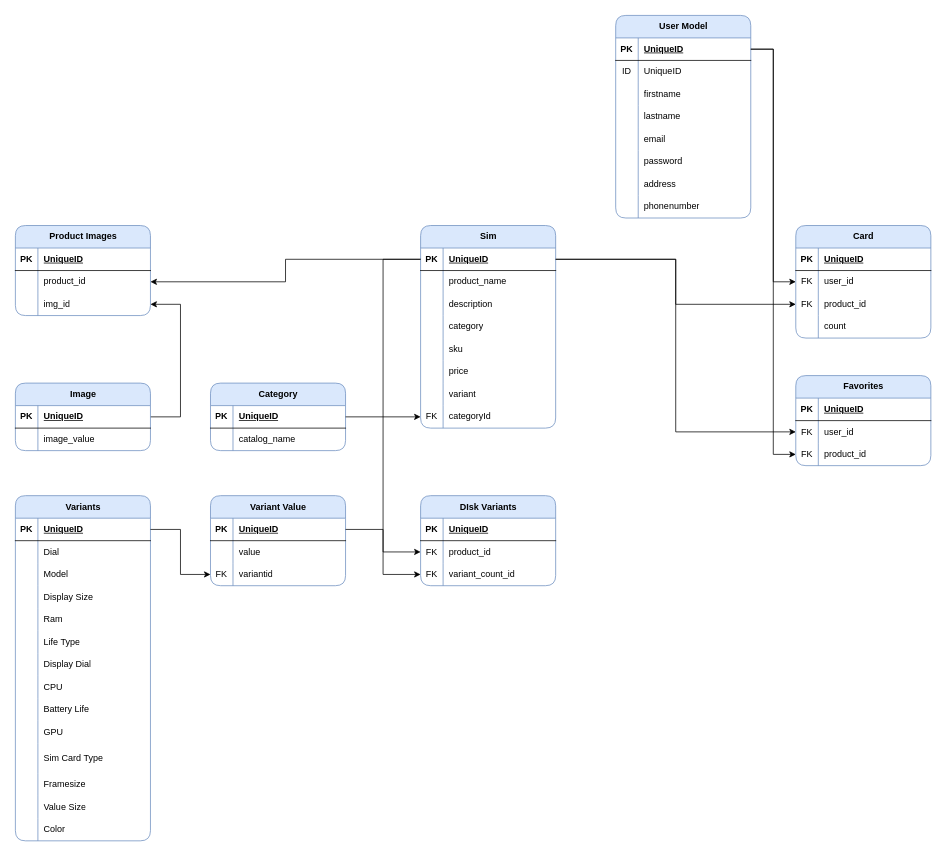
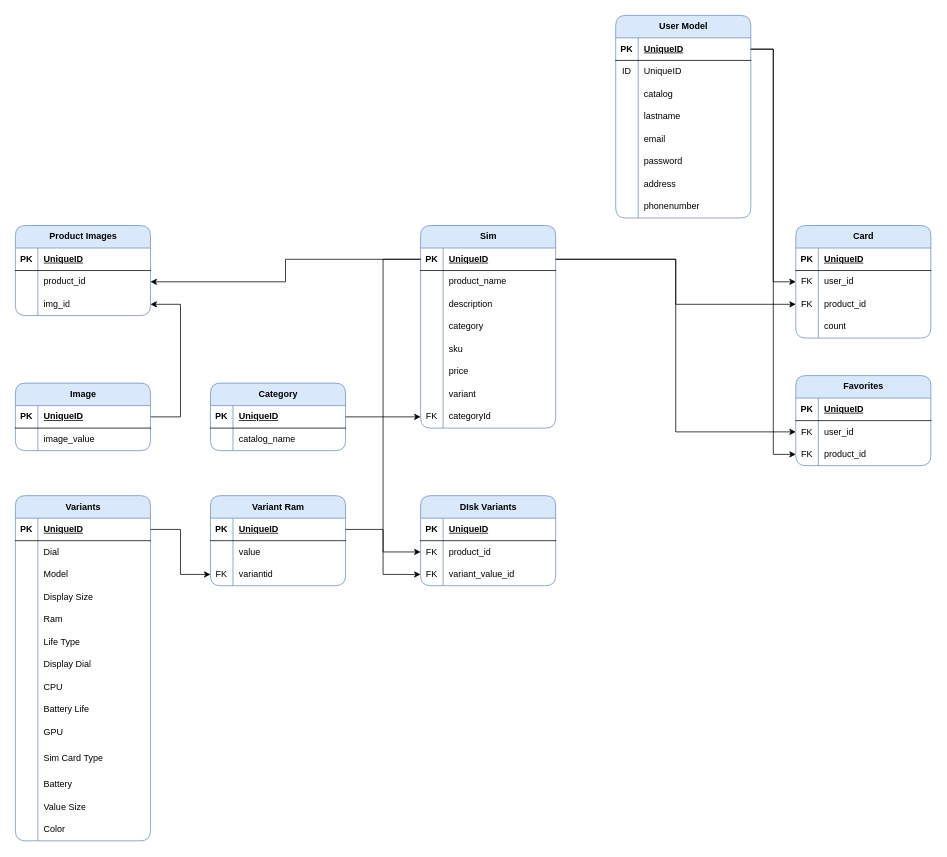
- <mxCell id="11" value="firstname" style="shape=partialRectangle;connectable=0;fillColor=none;top=0;left=0;bottom=0;right=0;align=left;spacingLeft=6;overflow=hidden;whiteSpace=wrap;html=1;" parent="9" vertex="1"><mxGeometry x="30" width="150" height="30" as="geometry"><mxRectangle width="150" height="30" as="alternateBounds" /></mxGeometry></mxCell>
+ <mxCell id="11" value="catalog" style="shape=partialRectangle;connectable=0;fillColor=none;top=0;left=0;bottom=0;right=0;align=left;spacingLeft=6;overflow=hidden;whiteSpace=wrap;html=1;" parent="9" vertex="1"><mxGeometry x="30" width="150" height="30" as="geometry"><mxRectangle width="150" height="30" as="alternateBounds" /></mxGeometry></mxCell>
- <mxCell id="110" value="Variant Value" style="shape=table;startSize=30;container=1;collapsible=1;childLayout=tableLayout;fixedRows=1;rowLines=0;fontStyle=1;align=center;resizeLast=1;html=1;fillColor=#dae8fc;strokeColor=#6c8ebf;rounded=1;" parent="1" vertex="1"><mxGeometry x="280" y="660" width="180" height="120" as="geometry" /></mxCell>
+ <mxCell id="110" value="Variant Ram" style="shape=table;startSize=30;container=1;collapsible=1;childLayout=tableLayout;fixedRows=1;rowLines=0;fontStyle=1;align=center;resizeLast=1;html=1;fillColor=#dae8fc;strokeColor=#6c8ebf;rounded=1;" parent="1" vertex="1"><mxGeometry x="280" y="660" width="180" height="120" as="geometry" /></mxCell>
- <mxCell id="129" value="variant_count_id" style="shape=partialRectangle;connectable=0;fillColor=none;top=0;left=0;bottom=0;right=0;align=left;spacingLeft=6;overflow=hidden;whiteSpace=wrap;html=1;" vertex="1" parent="127"><mxGeometry x="30" width="150" height="30" as="geometry"><mxRectangle width="150" height="30" as="alternateBounds" /></mxGeometry></mxCell>
+ <mxCell id="129" value="variant_value_id" style="shape=partialRectangle;connectable=0;fillColor=none;top=0;left=0;bottom=0;right=0;align=left;spacingLeft=6;overflow=hidden;whiteSpace=wrap;html=1;" vertex="1" parent="127"><mxGeometry x="30" width="150" height="30" as="geometry"><mxRectangle width="150" height="30" as="alternateBounds" /></mxGeometry></mxCell>
- <mxCell id="103" value="Framesize" style="shape=partialRectangle;connectable=0;fillColor=none;top=0;left=0;bottom=0;right=0;align=left;spacingLeft=6;overflow=hidden;whiteSpace=wrap;html=1;" parent="101" vertex="1"><mxGeometry x="30" width="150" height="30" as="geometry"><mxRectangle width="150" height="30" as="alternateBounds" /></mxGeometry></mxCell>
+ <mxCell id="103" value="Battery" style="shape=partialRectangle;connectable=0;fillColor=none;top=0;left=0;bottom=0;right=0;align=left;spacingLeft=6;overflow=hidden;whiteSpace=wrap;html=1;" parent="101" vertex="1"><mxGeometry x="30" width="150" height="30" as="geometry"><mxRectangle width="150" height="30" as="alternateBounds" /></mxGeometry></mxCell>
